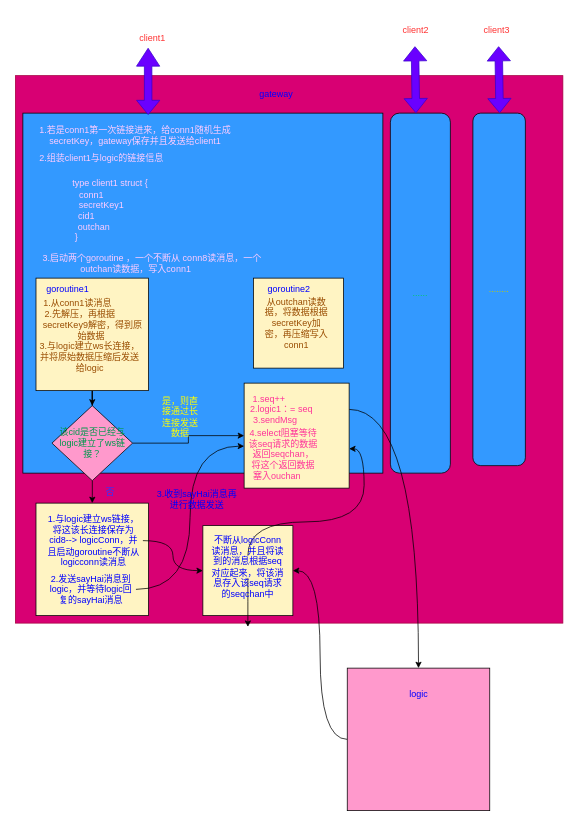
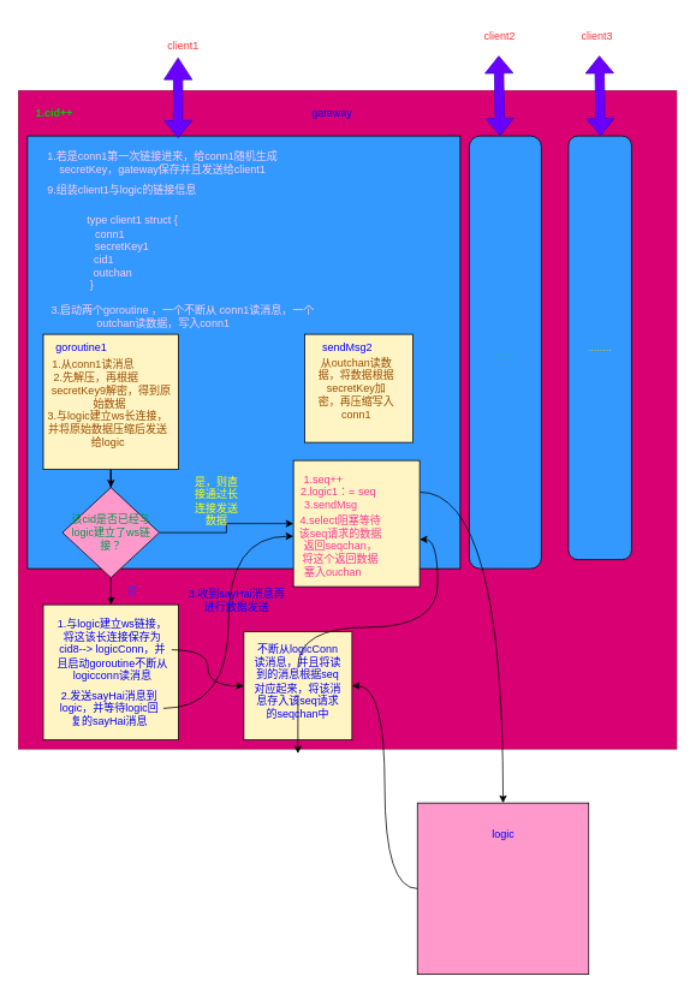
+ <mxCell id="5" value="&lt;b&gt;&lt;font color=&quot;#00cc00&quot;&gt;1.cid++&lt;/font&gt;&lt;/b&gt;" style="text;html=1;strokeColor=none;fillColor=none;align=center;verticalAlign=middle;whiteSpace=wrap;rounded=0;" vertex="1" parent="1"><mxGeometry x="30" y="110" width="60" height="30" as="geometry" /></mxCell>
- <mxCell id="13" value="&lt;font color=&quot;#ffccff&quot;&gt;2.组装client1与logic的链接信息&lt;/font&gt;" style="text;html=1;strokeColor=none;fillColor=none;align=center;verticalAlign=middle;whiteSpace=wrap;rounded=0;fontColor=#FF3333;" vertex="1" parent="1"><mxGeometry x="40" y="200" width="190" height="20" as="geometry" /></mxCell>
+ <mxCell id="13" value="&lt;font color=&quot;#ffccff&quot;&gt;9.组装client1与logic的链接信息&lt;/font&gt;" style="text;html=1;strokeColor=none;fillColor=none;align=center;verticalAlign=middle;whiteSpace=wrap;rounded=0;fontColor=#FF3333;" vertex="1" parent="1"><mxGeometry x="40" y="200" width="190" height="20" as="geometry" /></mxCell>
- <mxCell id="18" value="3.启动两个goroutine ，一个不断从 conn8读消息，一个outchan读数据，写入conn1&amp;nbsp; &amp;nbsp; &amp;nbsp; &amp;nbsp; &amp;nbsp; &amp;nbsp; &amp;nbsp;" style="text;html=1;strokeColor=none;fillColor=none;align=center;verticalAlign=middle;whiteSpace=wrap;rounded=0;fontColor=#FFCCFF;" vertex="1" parent="1"><mxGeometry x="55" y="340" width="295" height="20" as="geometry" /></mxCell>
+ <mxCell id="18" value="3.启动两个goroutine ，一个不断从 conn1读消息，一个outchan读数据，写入conn1&amp;nbsp; &amp;nbsp; &amp;nbsp; &amp;nbsp; &amp;nbsp; &amp;nbsp; &amp;nbsp;" style="text;html=1;strokeColor=none;fillColor=none;align=center;verticalAlign=middle;whiteSpace=wrap;rounded=0;fontColor=#FFCCFF;" vertex="1" parent="1"><mxGeometry x="55" y="340" width="295" height="20" as="geometry" /></mxCell>
- <mxCell id="39" value="goroutine2" style="text;html=1;strokeColor=none;fillColor=none;align=center;verticalAlign=middle;whiteSpace=wrap;rounded=0;fontColor=#0000FF;" vertex="1" parent="1"><mxGeometry x="355" y="370" width="60" height="30" as="geometry" /></mxCell>
+ <mxCell id="39" value="sendMsg2" style="text;html=1;strokeColor=none;fillColor=none;align=center;verticalAlign=middle;whiteSpace=wrap;rounded=0;fontColor=#0000FF;" vertex="1" parent="1"><mxGeometry x="355" y="370" width="60" height="30" as="geometry" /></mxCell>
